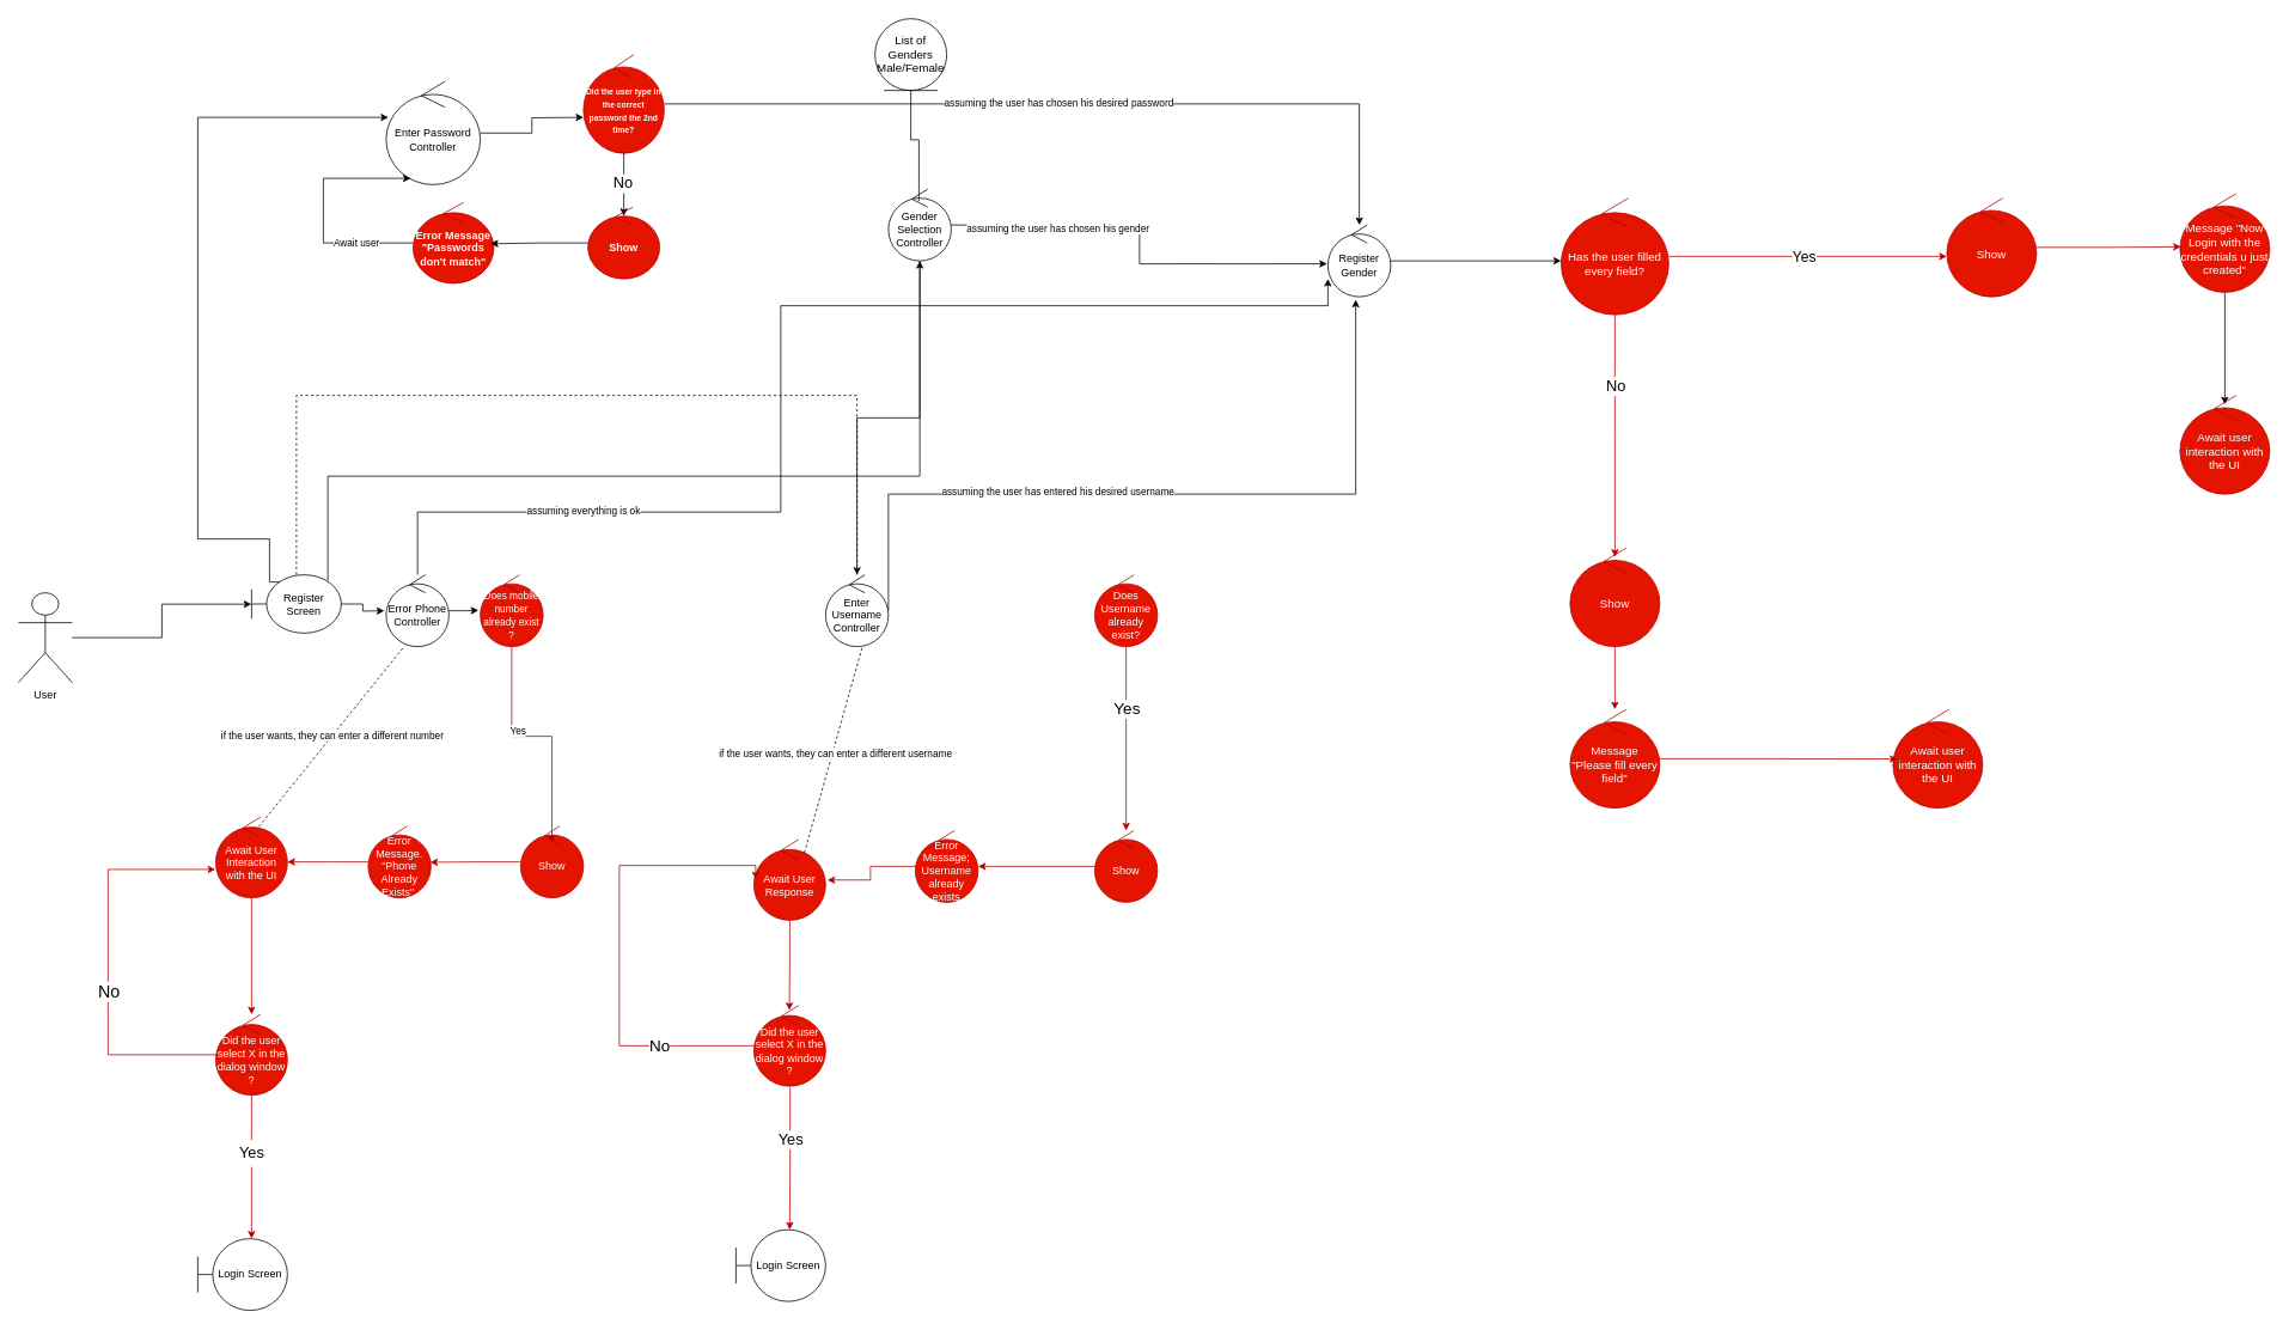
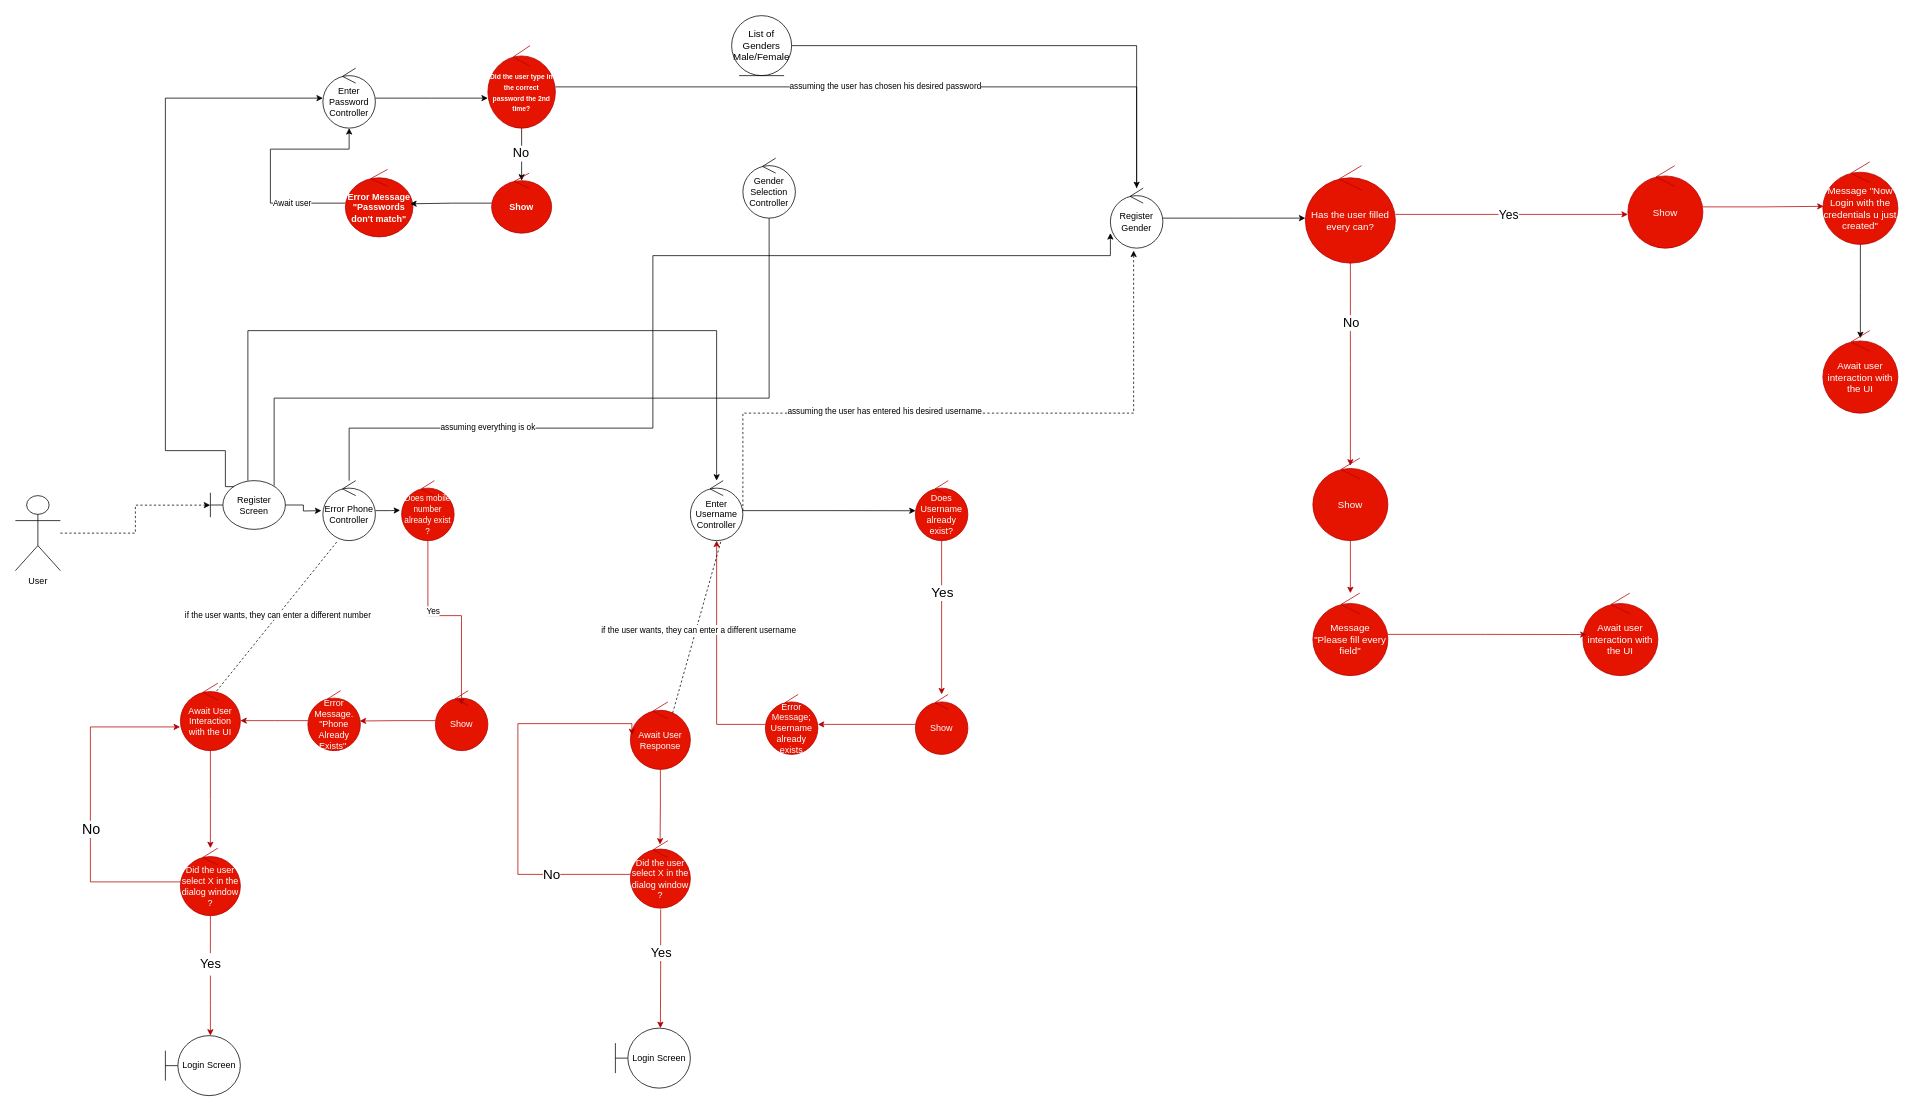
- <mxCell id="48" value="Enter Password&lt;div&gt;Controller&lt;/div&gt;" style="ellipse;shape=umlControl;whiteSpace=wrap;html=1;" vertex="1" parent="1"><mxGeometry x="430" y="90" width="105" height="115" as="geometry" /></mxCell>
+ <mxCell id="48" value="Enter Password&lt;div&gt;Controller&lt;/div&gt;" style="ellipse;shape=umlControl;whiteSpace=wrap;html=1;" vertex="1" parent="1"><mxGeometry x="430" y="90" width="70" height="80" as="geometry" /></mxCell>
- <mxCell id="61" style="edgeStyle=orthogonalEdgeStyle;rounded=0;orthogonalLoop=1;jettySize=auto;html=1;entryX=0.486;entryY=0.166;entryDx=0;entryDy=0;entryPerimeter=0;endArrow=none;startFill=0;" edge="1" parent="1" source="60" target="59"><mxGeometry relative="1" as="geometry" /></mxCell>
+ <mxCell id="61" style="edgeStyle=orthogonalEdgeStyle;rounded=0;orthogonalLoop=1;jettySize=auto;html=1;endArrow=none;startFill=0;" edge="1" parent="1" source="60" target="64"><mxGeometry relative="1" as="geometry" /></mxCell>
- <mxCell id="65" style="edgeStyle=orthogonalEdgeStyle;rounded=0;orthogonalLoop=1;jettySize=auto;html=1;entryX=-0.014;entryY=0.541;entryDx=0;entryDy=0;entryPerimeter=0;" edge="1" parent="1" source="59" target="64"><mxGeometry relative="1" as="geometry" /></mxCell>
- <mxCell id="66" value="assuming the user has chosen his gender" style="edgeLabel;html=1;align=center;verticalAlign=middle;resizable=0;points=[];" vertex="1" connectable="0" parent="65"><mxGeometry x="-0.495" y="-3" relative="1" as="geometry"><mxPoint x="1" as="offset" /></mxGeometry></mxCell>
- <mxCell id="75" value="Has the user filled every field?" style="ellipse;shape=umlControl;whiteSpace=wrap;html=1;fillColor=#e51400;fontColor=#ffffff;strokeColor=#B20000;fontSize=13;" vertex="1" parent="1"><mxGeometry x="1740" y="220" width="120" height="130" as="geometry" /></mxCell>
+ <mxCell id="75" value="Has the user filled every can?" style="ellipse;shape=umlControl;whiteSpace=wrap;html=1;fillColor=#e51400;fontColor=#ffffff;strokeColor=#B20000;fontSize=13;" vertex="1" parent="1"><mxGeometry x="1740" y="220" width="120" height="130" as="geometry" /></mxCell>
- <mxCell id="9" style="edgeStyle=orthogonalEdgeStyle;rounded=0;orthogonalLoop=1;jettySize=auto;html=1;dashed=1;" edge="1" parent="1" source="11" target="3"><mxGeometry relative="1" as="geometry"><Array as="points"><mxPoint x="330" y="440" /><mxPoint x="955" y="440" /></Array></mxGeometry></mxCell>
+ <mxCell id="9" style="edgeStyle=orthogonalEdgeStyle;rounded=0;orthogonalLoop=1;jettySize=auto;html=1;" edge="1" parent="1" source="11" target="3"><mxGeometry relative="1" as="geometry"><Array as="points"><mxPoint x="330" y="440" /><mxPoint x="955" y="440" /></Array></mxGeometry></mxCell>
- <mxCell id="17" style="edgeStyle=orthogonalEdgeStyle;rounded=0;orthogonalLoop=1;jettySize=auto;html=1;" edge="1" parent="1" source="3" target="59"><mxGeometry relative="1" as="geometry" /></mxCell>
+ <mxCell id="17" style="edgeStyle=orthogonalEdgeStyle;rounded=0;orthogonalLoop=1;jettySize=auto;html=1;entryX=0.005;entryY=0.502;entryDx=0;entryDy=0;entryPerimeter=0;" edge="1" parent="1" source="3" target="16"><mxGeometry relative="1" as="geometry" /></mxCell>
- <mxCell id="67" style="edgeStyle=orthogonalEdgeStyle;rounded=0;orthogonalLoop=1;jettySize=auto;html=1;entryX=0.443;entryY=1.041;entryDx=0;entryDy=0;entryPerimeter=0;" edge="1" parent="1" source="3" target="64"><mxGeometry relative="1" as="geometry"><Array as="points"><mxPoint x="990" y="550" /><mxPoint x="1511" y="550" /></Array></mxGeometry></mxCell>
+ <mxCell id="67" style="edgeStyle=orthogonalEdgeStyle;rounded=0;orthogonalLoop=1;jettySize=auto;html=1;entryX=0.443;entryY=1.041;entryDx=0;entryDy=0;entryPerimeter=0;dashed=1;" edge="1" parent="1" source="3" target="64"><mxGeometry relative="1" as="geometry"><Array as="points"><mxPoint x="990" y="550" /><mxPoint x="1511" y="550" /></Array></mxGeometry></mxCell>
- <mxCell id="12" style="edgeStyle=orthogonalEdgeStyle;rounded=0;orthogonalLoop=1;jettySize=auto;html=1;entryX=-0.002;entryY=0.503;entryDx=0;entryDy=0;entryPerimeter=0;" edge="1" parent="1" source="2" target="11"><mxGeometry relative="1" as="geometry" /></mxCell>
+ <mxCell id="12" style="edgeStyle=orthogonalEdgeStyle;rounded=0;orthogonalLoop=1;jettySize=auto;html=1;entryX=-0.002;entryY=0.503;entryDx=0;entryDy=0;entryPerimeter=0;dashed=1;" edge="1" parent="1" source="2" target="11"><mxGeometry relative="1" as="geometry" /></mxCell>
- <mxCell id="37" style="edgeStyle=orthogonalEdgeStyle;rounded=0;orthogonalLoop=1;jettySize=auto;html=1;entryX=1.025;entryY=0.502;entryDx=0;entryDy=0;entryPerimeter=0;fillColor=#e51400;strokeColor=#B20000;" edge="1" parent="1" source="20" target="36"><mxGeometry relative="1" as="geometry" /></mxCell>
+ <mxCell id="37" style="edgeStyle=orthogonalEdgeStyle;rounded=0;orthogonalLoop=1;jettySize=auto;html=1;fillColor=#e51400;strokeColor=#B20000;" edge="1" parent="1" source="20" target="3"><mxGeometry relative="1" as="geometry" /></mxCell>
